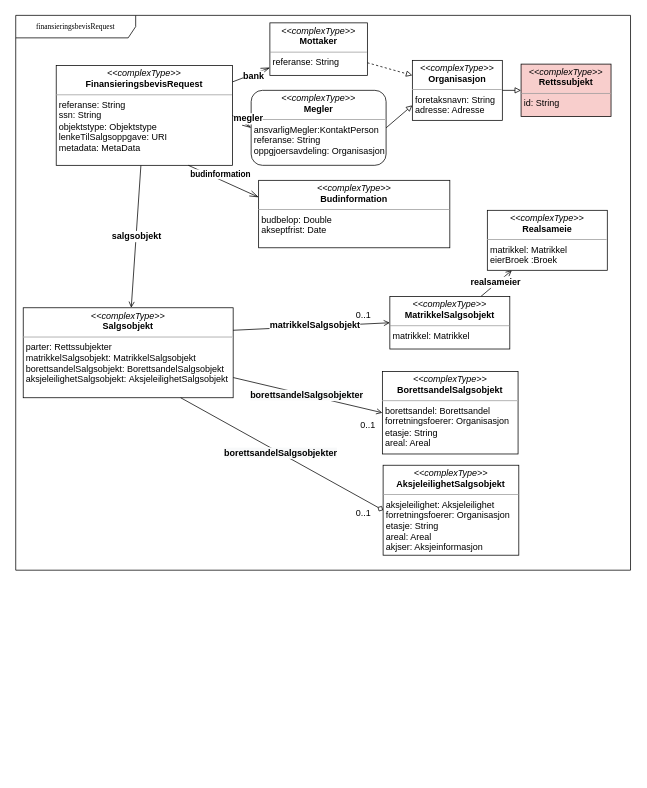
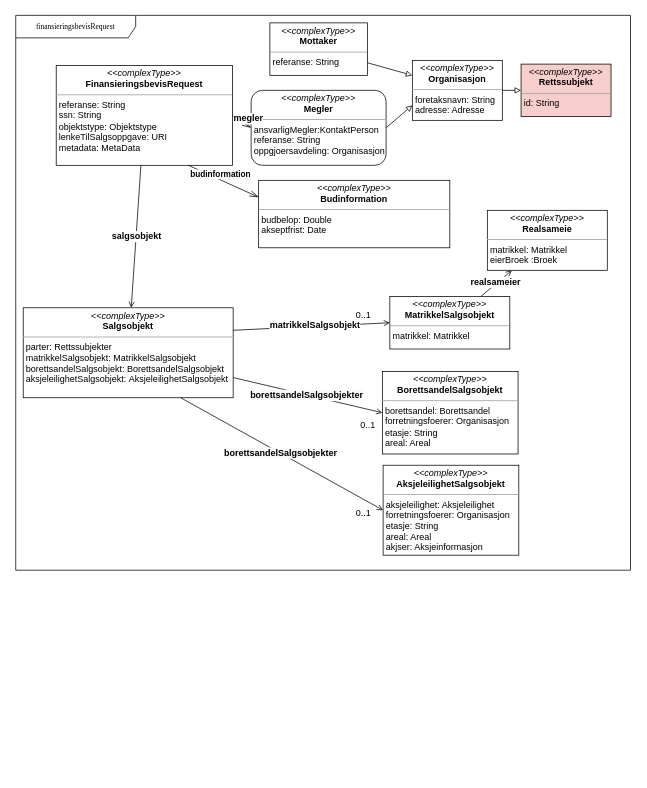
- <mxCell id="6" style="edgeStyle=none;rounded=0;orthogonalLoop=1;jettySize=auto;html=1;entryX=0;entryY=0.25;entryDx=0;entryDy=0;endArrow=block;endFill=0;dashed=1;" parent="1" source="7" target="13" edge="1"><mxGeometry relative="1" as="geometry" /></mxCell>
+ <mxCell id="6" style="edgeStyle=none;rounded=0;orthogonalLoop=1;jettySize=auto;html=1;entryX=0;entryY=0.25;entryDx=0;entryDy=0;endArrow=block;endFill=0;" parent="1" source="7" target="13" edge="1"><mxGeometry relative="1" as="geometry" /></mxCell>
- <mxCell id="8" style="rounded=0;html=1;labelBackgroundColor=none;startFill=0;endArrow=openThin;endFill=0;endSize=10;fontFamily=Verdana;fontSize=10;" parent="1" source="11" target="7" edge="1"><mxGeometry relative="1" as="geometry" /></mxCell>
- <mxCell id="9" value="&lt;b&gt;&lt;font style=&quot;font-size: 12px&quot;&gt;bank&lt;/font&gt;&lt;/b&gt;" style="edgeLabel;html=1;align=center;verticalAlign=middle;resizable=0;points=[];" parent="8" vertex="1" connectable="0"><mxGeometry x="-0.35" y="1" relative="1" as="geometry"><mxPoint x="12" y="-1" as="offset" /></mxGeometry></mxCell>
- <mxCell id="35" style="edgeStyle=none;rounded=0;orthogonalLoop=1;jettySize=auto;html=1;entryX=0;entryY=0.5;entryDx=0;entryDy=0;endArrow=diamond;endFill=0;exitX=0.75;exitY=1;exitDx=0;exitDy=0;" parent="1" source="24" target="34" edge="1"><mxGeometry relative="1" as="geometry"><mxPoint x="304" y="619.998" as="sourcePoint" /><mxPoint x="503" y="666.96" as="targetPoint" /></mxGeometry></mxCell>
+ <mxCell id="35" style="edgeStyle=none;rounded=0;orthogonalLoop=1;jettySize=auto;html=1;entryX=0;entryY=0.5;entryDx=0;entryDy=0;endArrow=open;endFill=0;exitX=0.75;exitY=1;exitDx=0;exitDy=0;" parent="1" source="24" target="34" edge="1"><mxGeometry relative="1" as="geometry"><mxPoint x="304" y="619.998" as="sourcePoint" /><mxPoint x="503" y="666.96" as="targetPoint" /></mxGeometry></mxCell>
